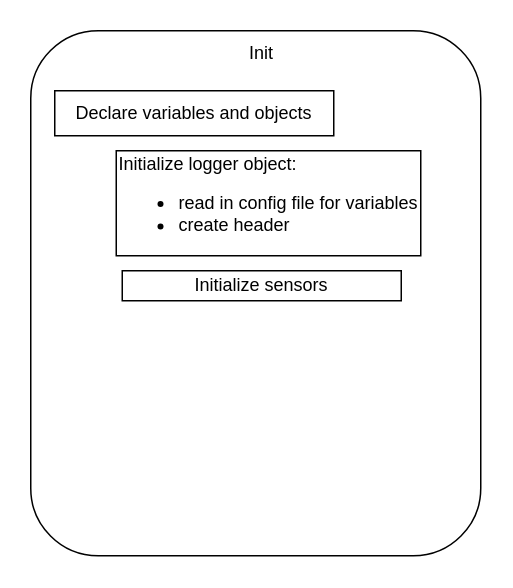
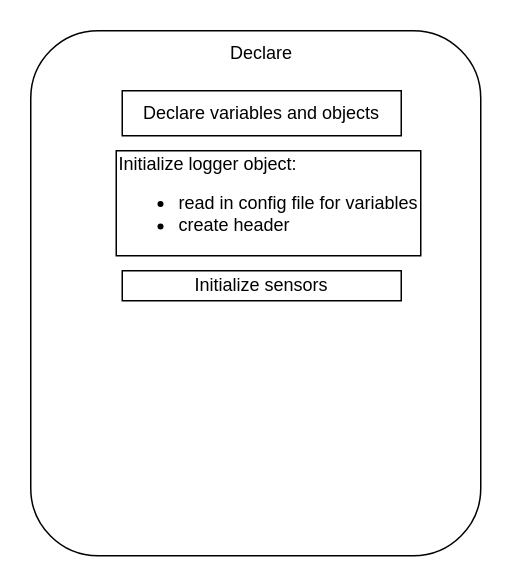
- <mxCell id="3" value="Init" style="text;html=1;strokeColor=none;fillColor=none;align=center;verticalAlign=middle;whiteSpace=wrap;rounded=0;" vertex="1" parent="1"><mxGeometry x="144" y="20" width="60" height="30" as="geometry" /></mxCell>
+ <mxCell id="3" value="Declare" style="text;html=1;strokeColor=none;fillColor=none;align=center;verticalAlign=middle;whiteSpace=wrap;rounded=0;" vertex="1" parent="1"><mxGeometry x="144" y="20" width="60" height="30" as="geometry" /></mxCell>
- <mxCell id="4" value="Declare variables and objects" style="rounded=0;whiteSpace=wrap;html=1;fillColor=none;" vertex="1" parent="1"><mxGeometry x="36" y="60" width="186" height="30" as="geometry" /></mxCell>
+ <mxCell id="4" value="Declare variables and objects" style="rounded=0;whiteSpace=wrap;html=1;fillColor=none;" vertex="1" parent="1"><mxGeometry x="81" y="60" width="186" height="30" as="geometry" /></mxCell>
